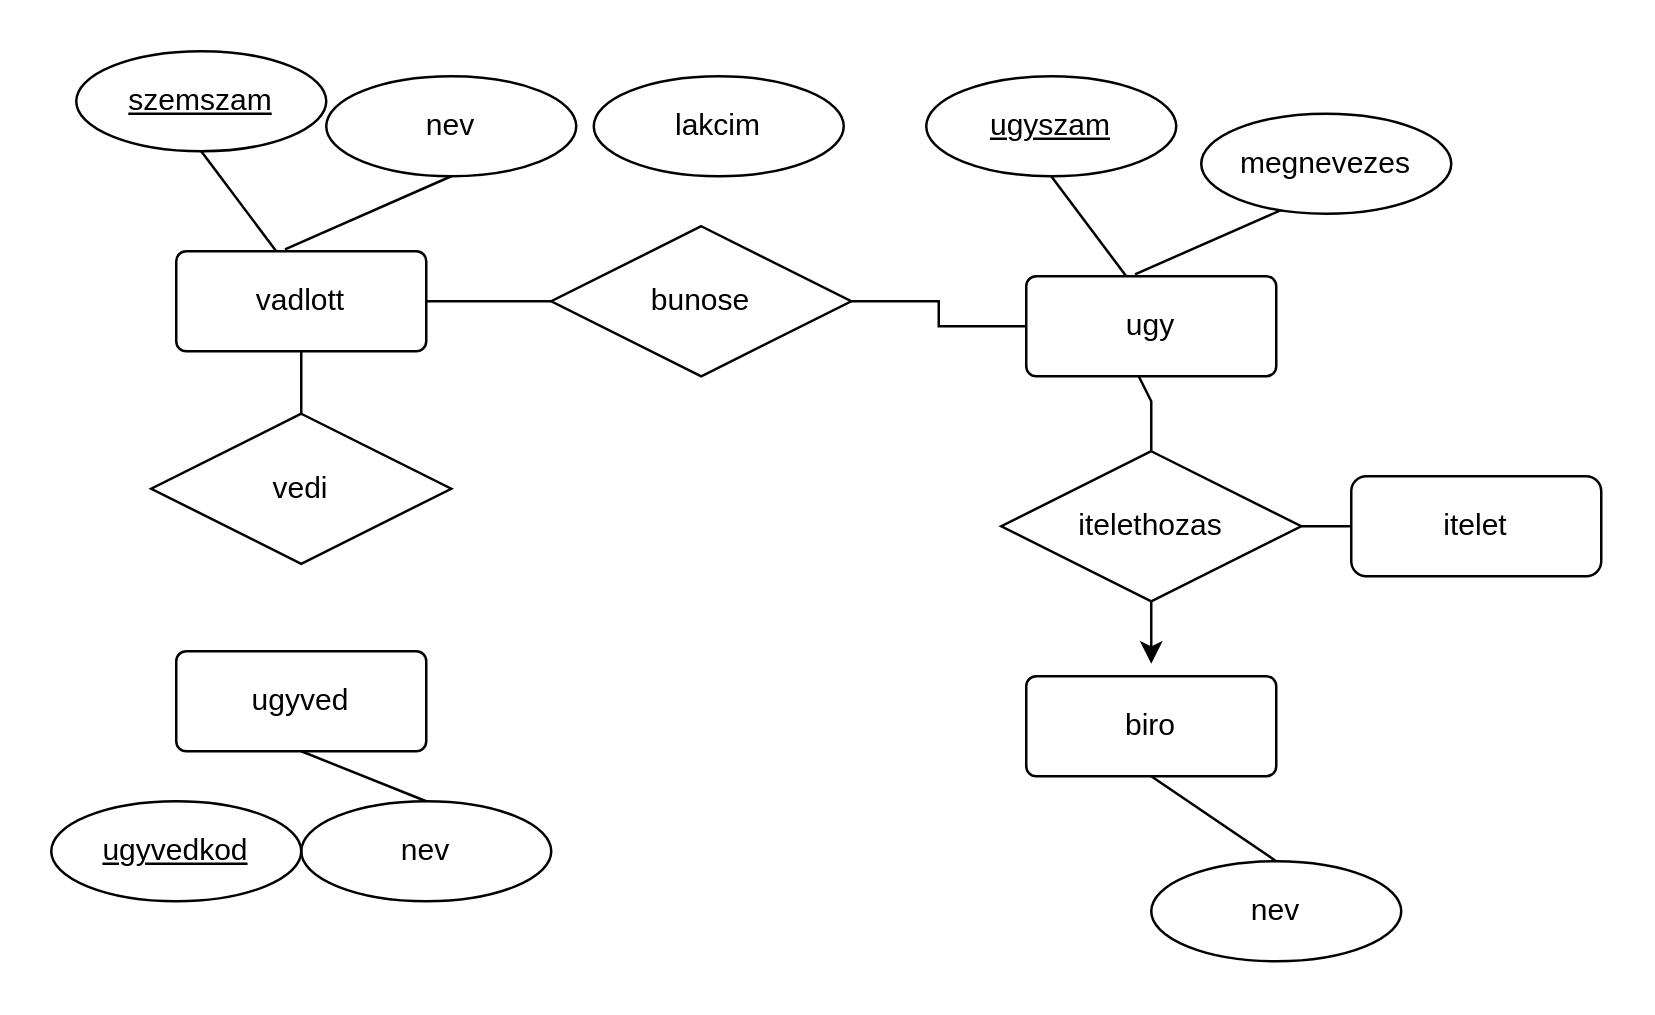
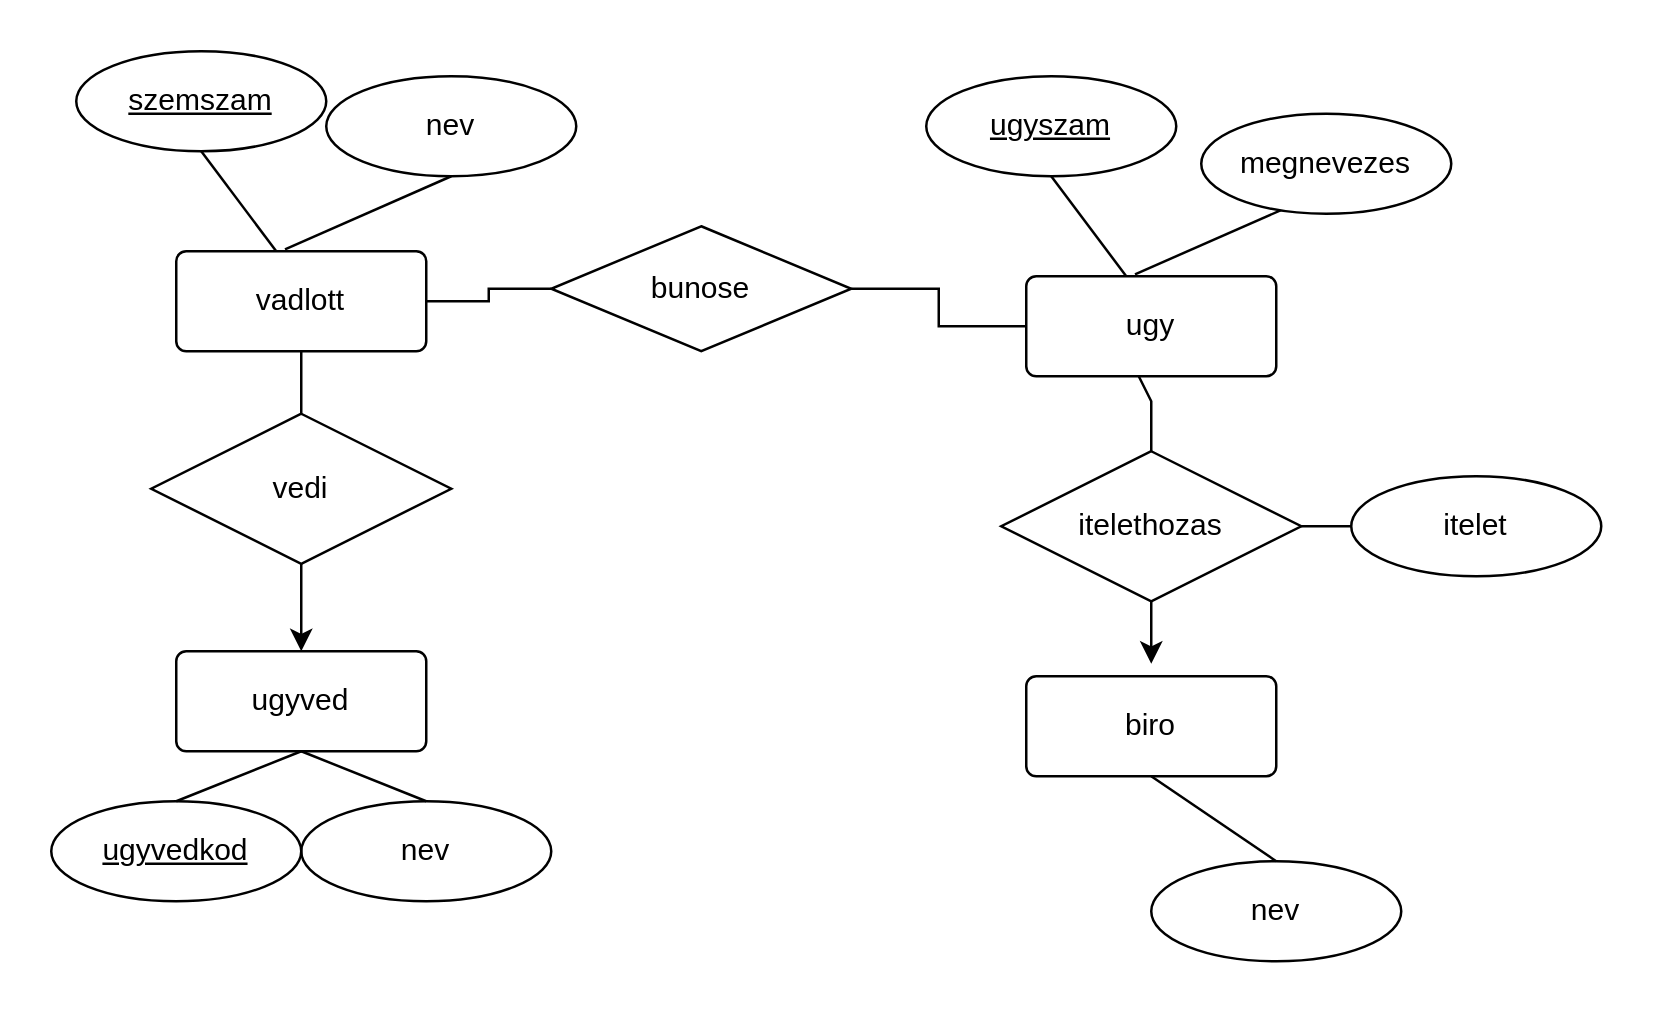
- <mxCell id="8" value="lakcim" style="ellipse;whiteSpace=wrap;html=1;align=center;" vertex="1" parent="1"><mxGeometry x="237" y="30" width="100" height="40" as="geometry" /></mxCell>
- <mxCell id="23" value="bunose" style="shape=rhombus;perimeter=rhombusPerimeter;whiteSpace=wrap;html=1;align=center;" vertex="1" parent="1"><mxGeometry x="220" y="90" width="120" height="60" as="geometry" /></mxCell>
+ <mxCell id="23" value="bunose" style="shape=rhombus;perimeter=rhombusPerimeter;whiteSpace=wrap;html=1;align=center;" vertex="1" parent="1"><mxGeometry x="220" y="90" width="120" height="50" as="geometry" /></mxCell>
- <mxCell id="30" value="itelet" style="whiteSpace=wrap;html=1;align=center;rounded=1;" vertex="1" parent="1"><mxGeometry x="540" y="190" width="100" height="40" as="geometry" /></mxCell>
+ <mxCell id="30" value="itelet" style="ellipse;whiteSpace=wrap;html=1;align=center;" vertex="1" parent="1"><mxGeometry x="540" y="190" width="100" height="40" as="geometry" /></mxCell>
+ <mxCell id="25" style="edgeStyle=orthogonalEdgeStyle;rounded=0;orthogonalLoop=1;jettySize=auto;html=1;exitX=0.5;exitY=0;exitDx=0;exitDy=0;fontSize=10;startArrow=classic;startFill=1;endArrow=none;endFill=0;entryX=0.5;entryY=1;entryDx=0;entryDy=0;" edge="1" parent="1" source="13" target="26"><mxGeometry relative="1" as="geometry"><mxPoint x="190" y="235" as="targetPoint" /></mxGeometry></mxCell>
+ <mxCell id="16" value="" style="endArrow=none;html=1;rounded=0;exitX=0.5;exitY=0;exitDx=0;exitDy=0;entryX=0.5;entryY=1;entryDx=0;entryDy=0;" edge="1" parent="1" source="15" target="13"><mxGeometry relative="1" as="geometry"><mxPoint x="230" y="240" as="sourcePoint" /><mxPoint x="110" y="260" as="targetPoint" /></mxGeometry></mxCell>
